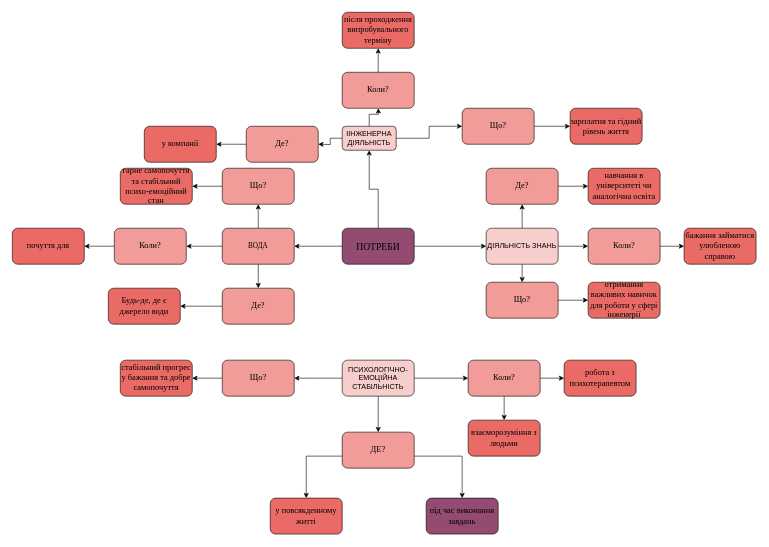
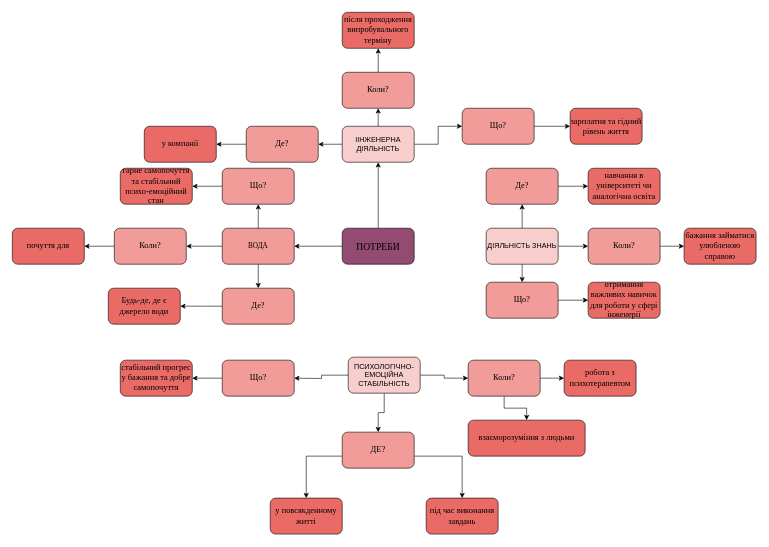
- <mxCell id="17" value="ІІНЖЕНЕРНА ДІЯЛЬНІСТЬ" style="rounded=1;whiteSpace=wrap;html=1;fillColor=#F8CECC;" vertex="1" parent="1"><mxGeometry x="570" y="210" width="90" height="40" as="geometry" /></mxCell>
+ <mxCell id="17" value="ІІНЖЕНЕРНА ДІЯЛЬНІСТЬ" style="rounded=1;whiteSpace=wrap;html=1;fillColor=#F8CECC;" vertex="1" parent="1"><mxGeometry x="570" y="210" width="120" height="60" as="geometry" /></mxCell>
- <mxCell id="3" style="edgeStyle=orthogonalEdgeStyle;rounded=0;orthogonalLoop=1;jettySize=auto;html=1;entryX=0;entryY=0.5;entryDx=0;entryDy=0;" edge="1" parent="1" source="5" target="21"><mxGeometry relative="1" as="geometry"><mxPoint x="730" y="410" as="targetPoint" /></mxGeometry></mxCell>
- <mxCell id="9" value="ПСИХОЛОГІЧНО-ЕМОЦІЙНА СТАБІЛЬНІСТЬ" style="rounded=1;whiteSpace=wrap;html=1;fillColor=#F8CECC;" vertex="1" parent="1"><mxGeometry x="570" y="600" width="120" height="60" as="geometry" /></mxCell>
+ <mxCell id="9" value="ПСИХОЛОГІЧНО-ЕМОЦІЙНА СТАБІЛЬНІСТЬ" style="rounded=1;whiteSpace=wrap;html=1;fillColor=#F8CECC;" vertex="1" parent="1"><mxGeometry x="580" y="595" width="120" height="60" as="geometry" /></mxCell>
- <mxCell id="42" value="взаєморозуміння з людьми" style="rounded=1;whiteSpace=wrap;html=1;fontFamily=Times New Roman;fontSize=14;fillColor=#EA6B66;" vertex="1" parent="1"><mxGeometry x="780" y="700" width="120" height="60" as="geometry" /></mxCell>
+ <mxCell id="42" value="взаєморозуміння з людьми" style="rounded=1;whiteSpace=wrap;html=1;fontFamily=Times New Roman;fontSize=14;fillColor=#EA6B66;" vertex="1" parent="1"><mxGeometry x="780" y="700" width="195" height="60" as="geometry" /></mxCell>
- <mxCell id="26" value="під час виконання завдань" style="rounded=1;whiteSpace=wrap;html=1;fontFamily=Times New Roman;fontSize=14;fillColor=#944b72;" vertex="1" parent="1"><mxGeometry x="710" y="830" width="120" height="60" as="geometry" /></mxCell>
+ <mxCell id="26" value="під час виконання завдань" style="rounded=1;whiteSpace=wrap;html=1;fontFamily=Times New Roman;fontSize=14;fillColor=#EA6B66;" vertex="1" parent="1"><mxGeometry x="710" y="830" width="120" height="60" as="geometry" /></mxCell>
